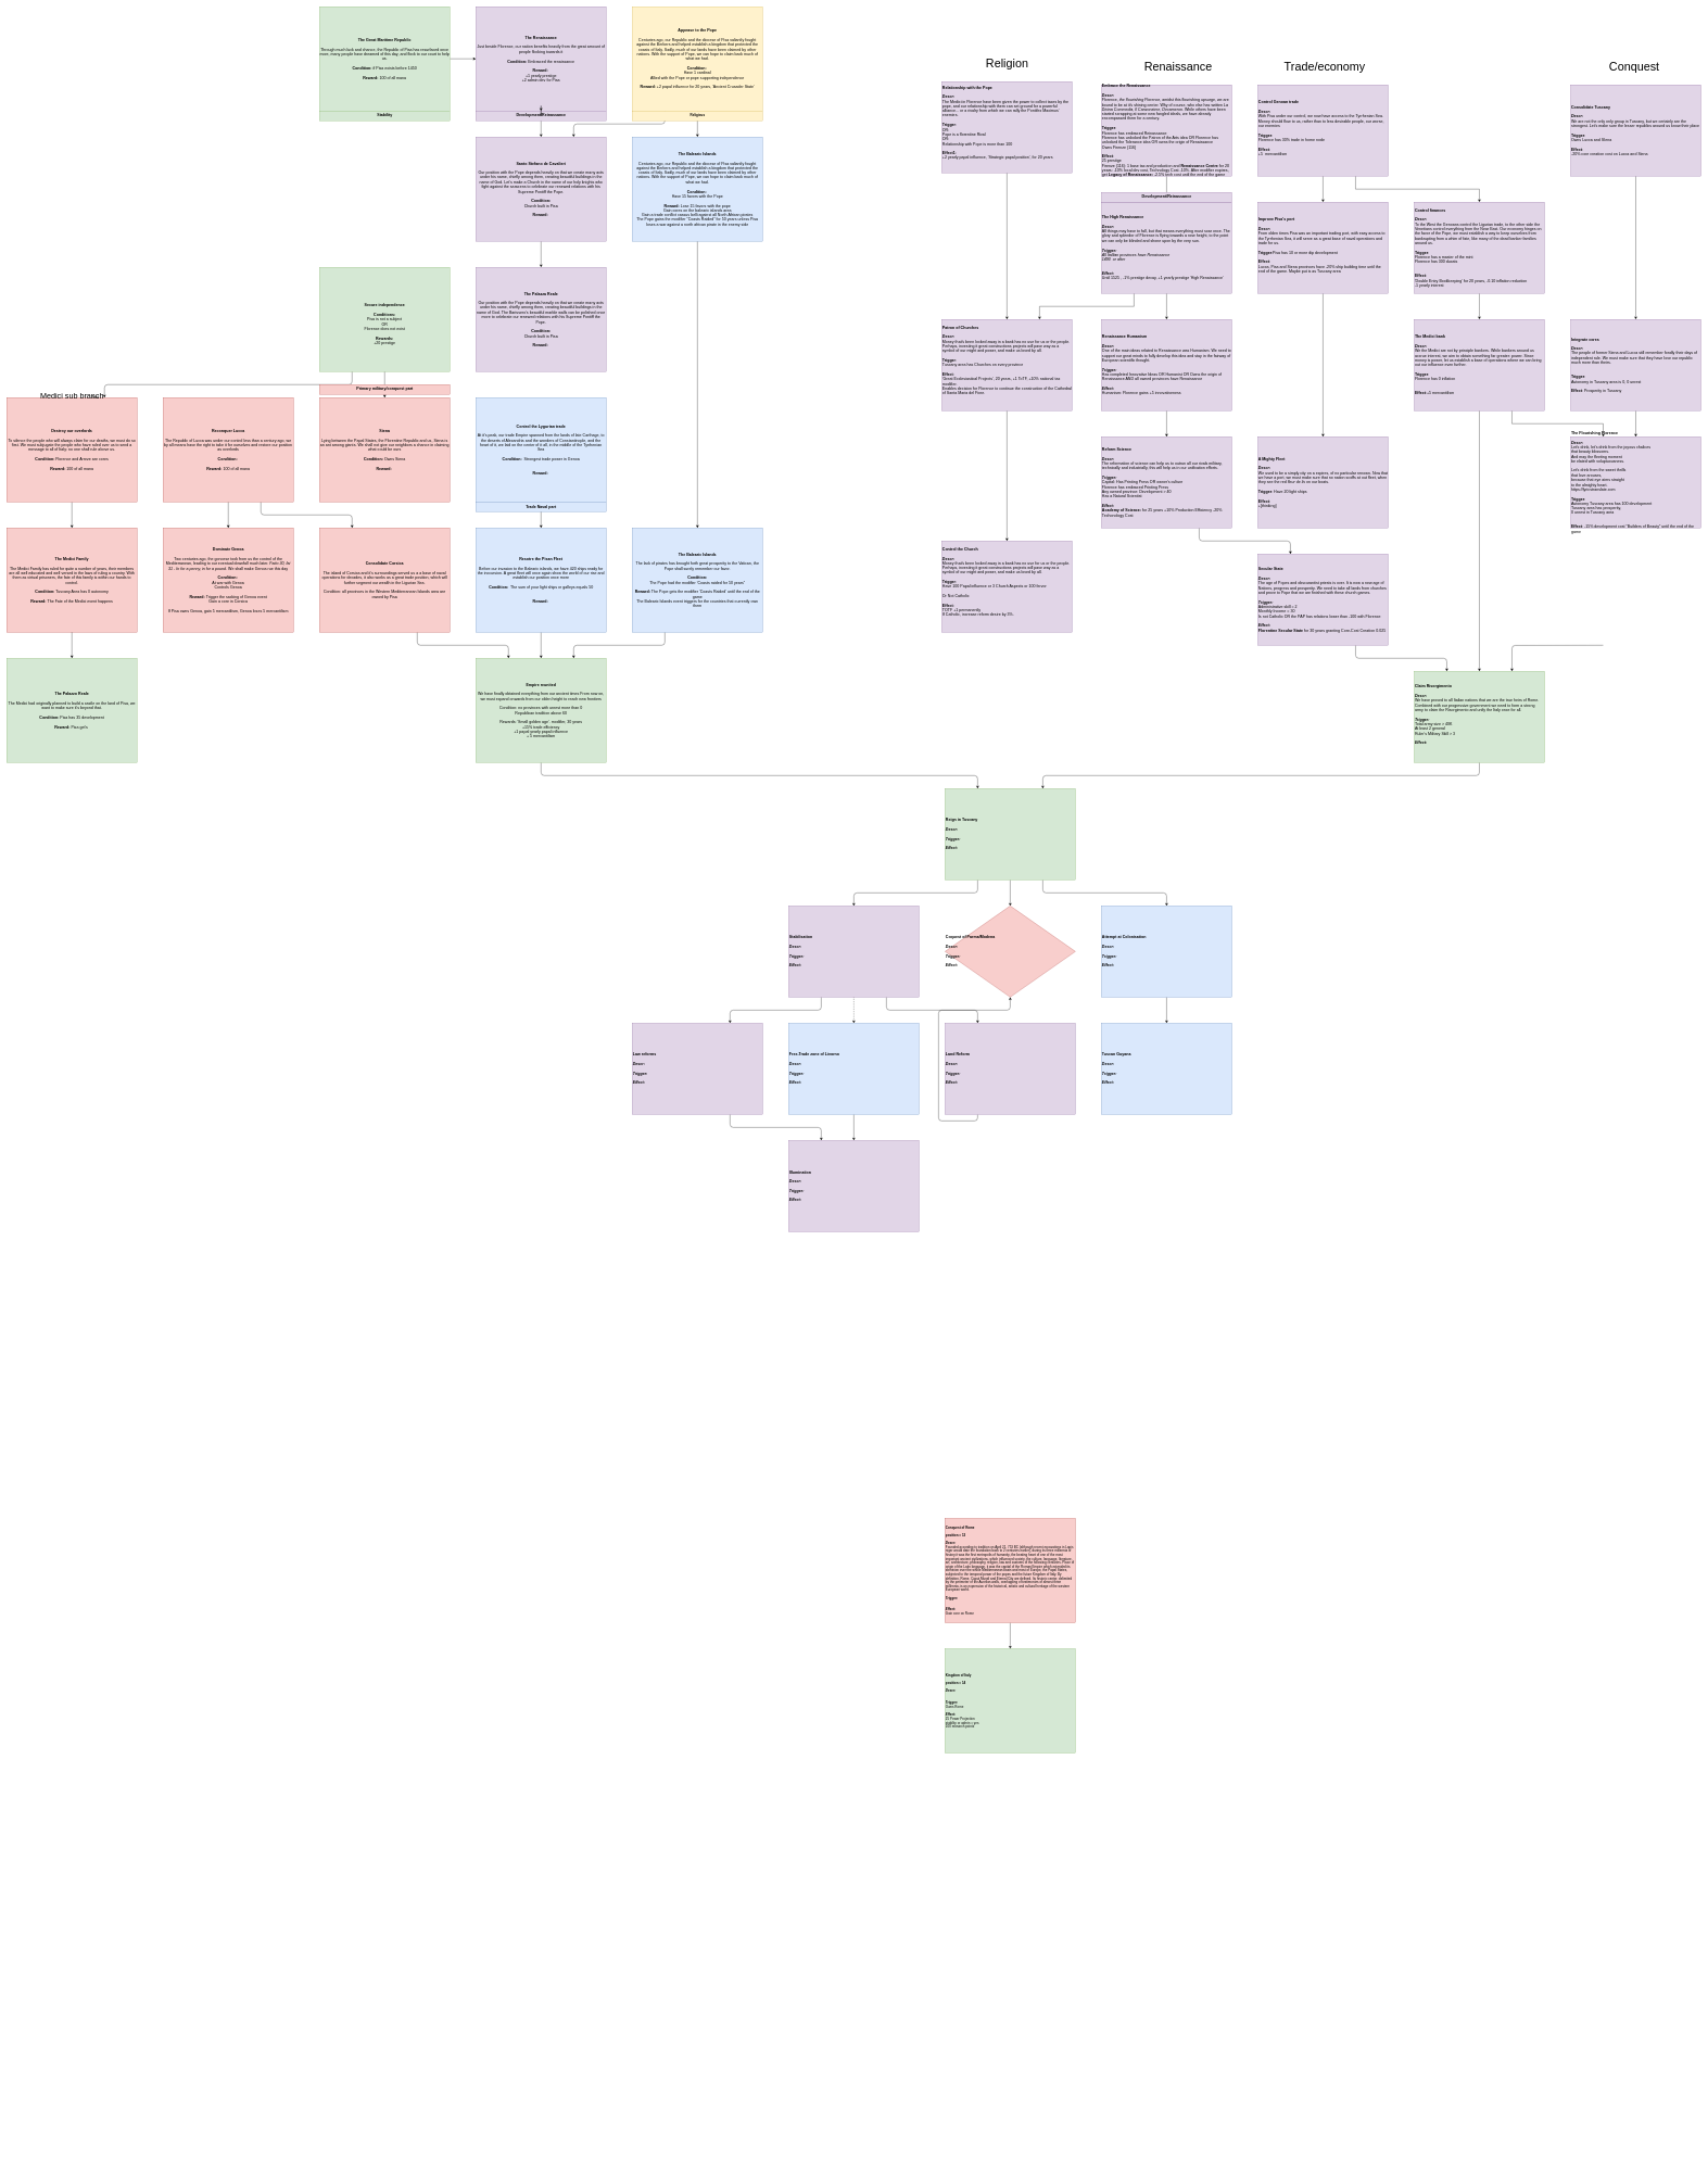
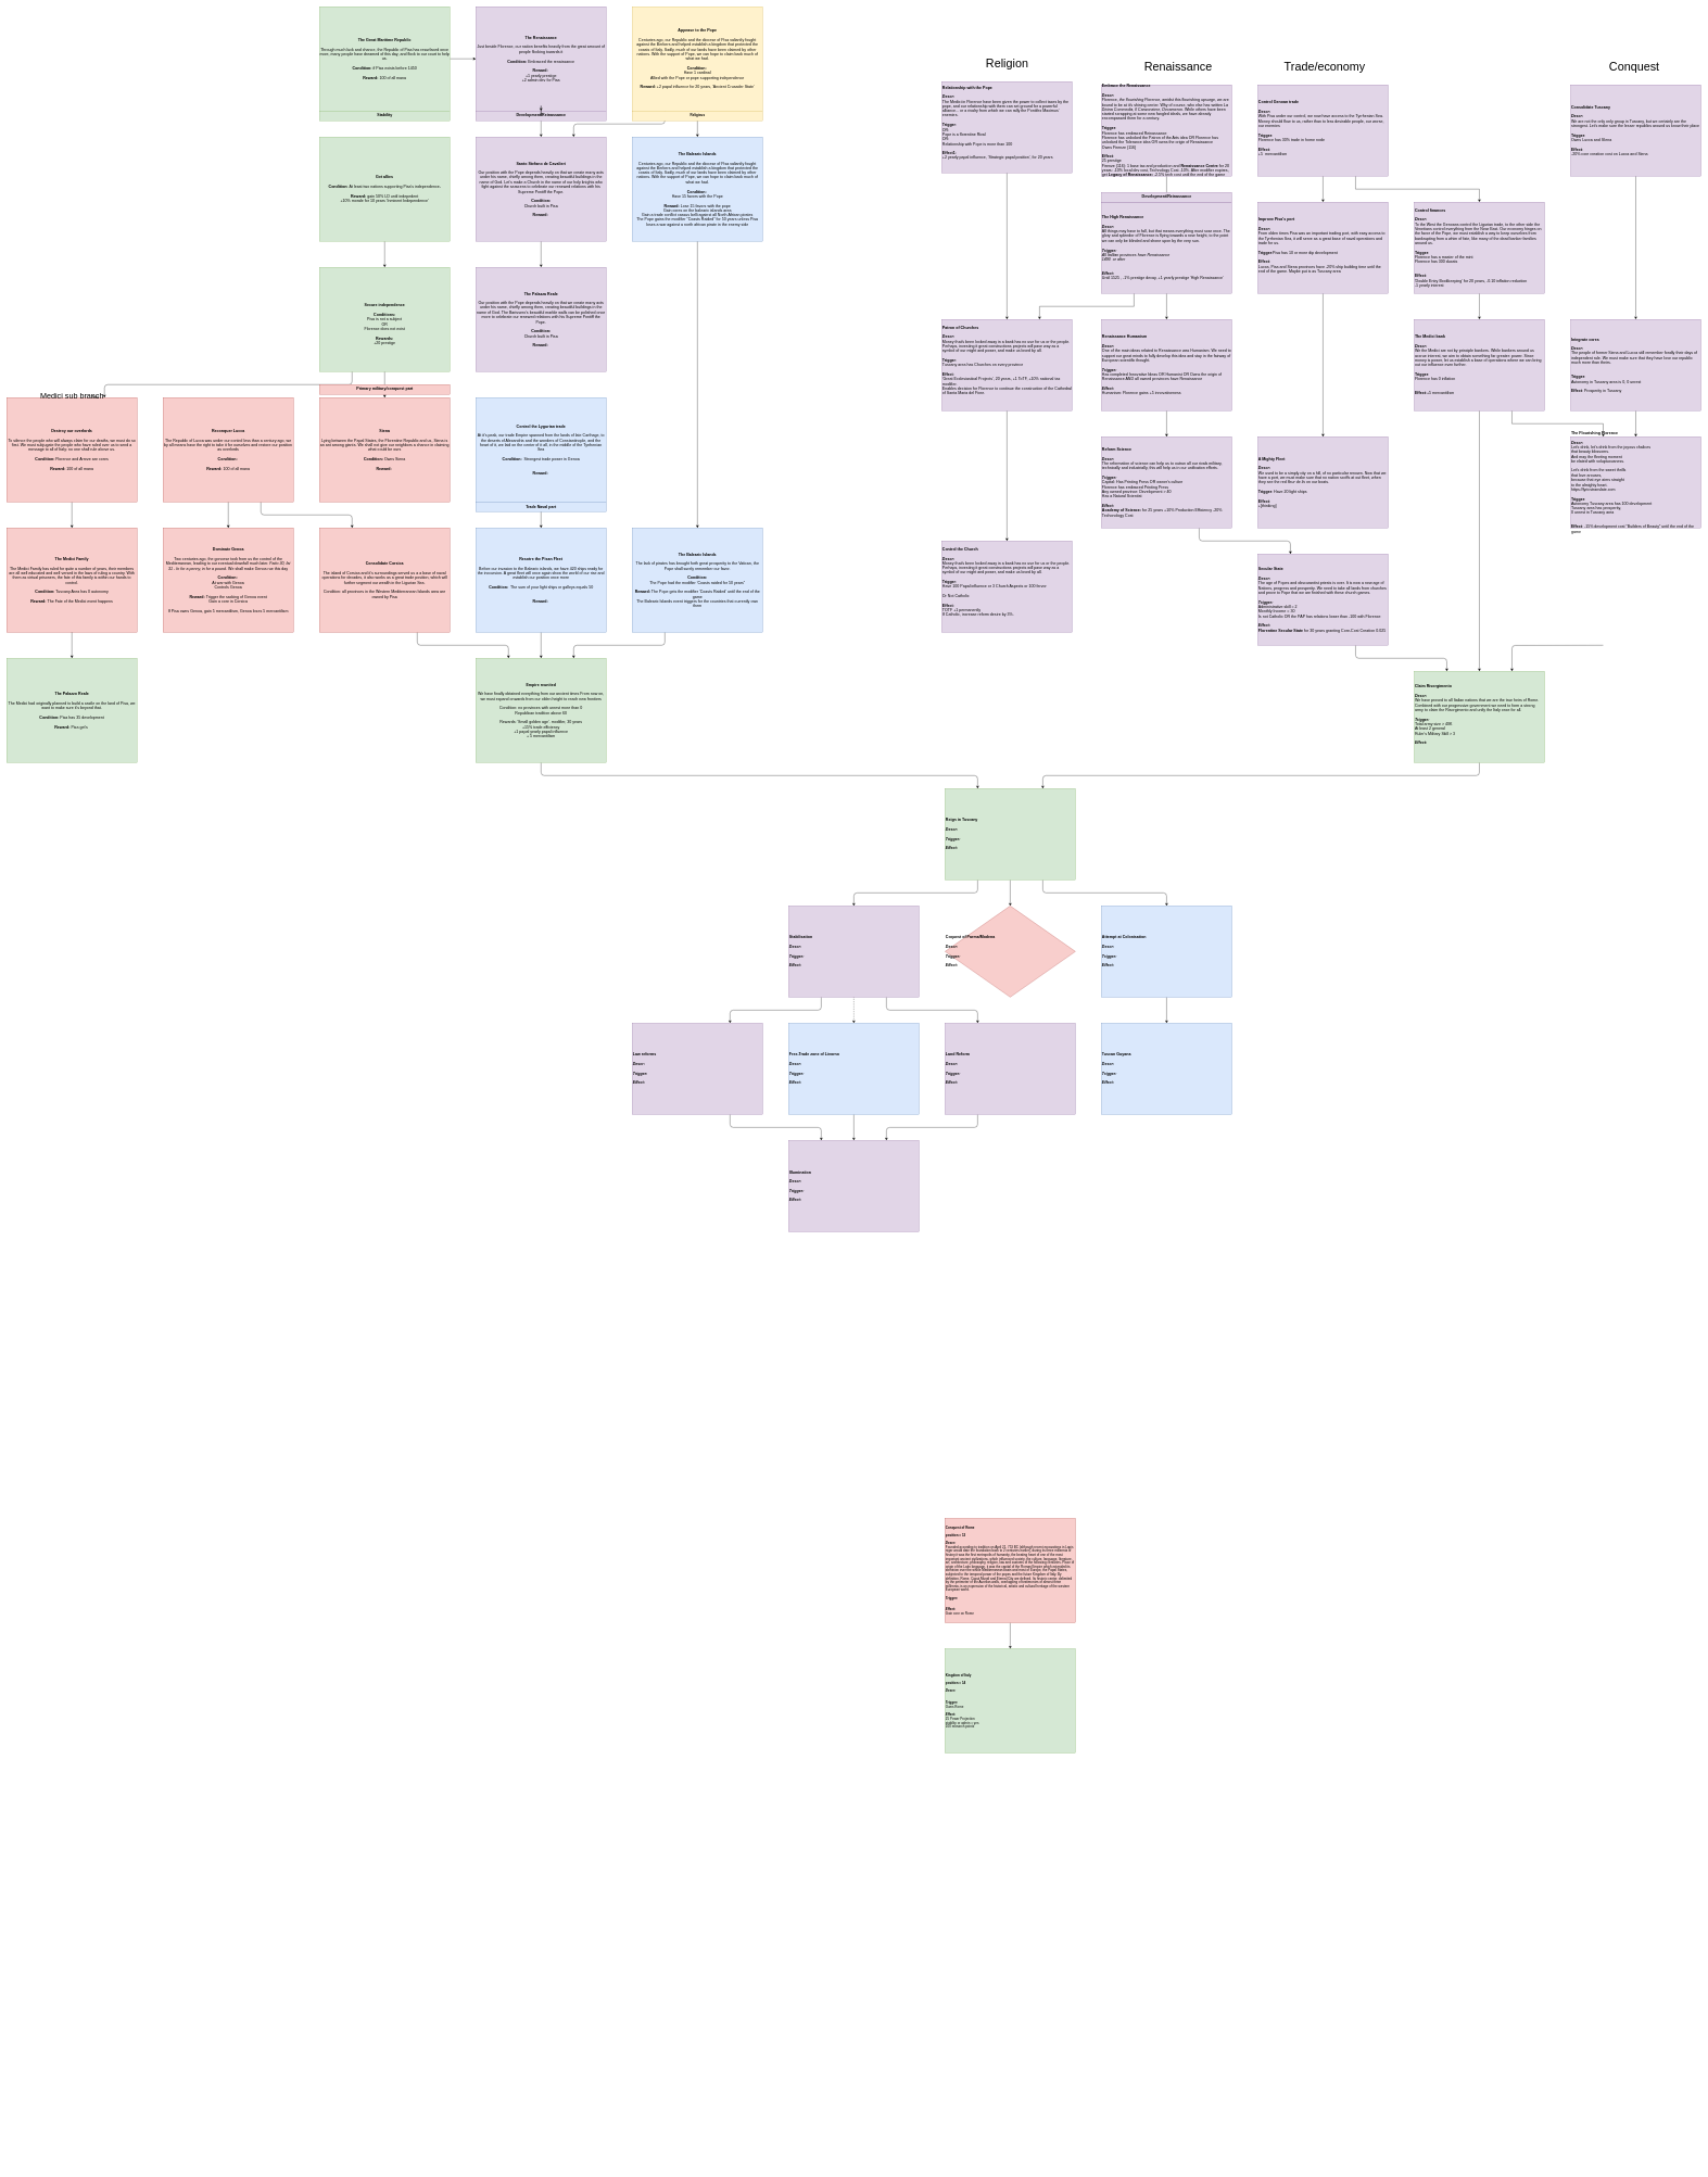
+ <mxCell id="51" value="&lt;b&gt;Get allies&lt;br&gt;&lt;br&gt;Condition: &lt;/b&gt;At least two nations supporting Pisa's independence&lt;b&gt;.&lt;br&gt;&lt;br&gt;Reward: &lt;/b&gt;gain 50% LD until indepedent&lt;br&gt;+10% morale for 10 years 'Inminent Independence'" style="rounded=0;whiteSpace=wrap;html=1;fillColor=#d5e8d4;strokeColor=#82b366;" parent="1" vertex="1"><mxGeometry x="980" y="420" width="400" height="320" as="geometry" /></mxCell>
+ <mxCell id="50" value="" style="edgeStyle=orthogonalEdgeStyle;rounded=1;orthogonalLoop=1;jettySize=auto;html=1;" parent="1" source="51" target="55" edge="1"><mxGeometry relative="1" as="geometry" /></mxCell>
- <mxCell id="117" value="&lt;div style=&quot;font-size: 12px&quot;&gt;&lt;b&gt;A Mighty Fleet&lt;/b&gt;&lt;/div&gt;&lt;div style=&quot;font-size: 12px&quot;&gt;&lt;b&gt;&lt;br&gt;&lt;/b&gt;&lt;/div&gt;&lt;div style=&quot;font-size: 12px&quot;&gt;&lt;b style=&quot;font-size: 12px&quot;&gt;&lt;i style=&quot;font-size: 12px&quot;&gt;Descr:&amp;nbsp;&lt;/i&gt;&lt;/b&gt;&lt;/div&gt;&lt;div style=&quot;font-size: 12px&quot;&gt;We used to be a simply city on a expires, of no particular renown. Now that we have a port, we must make sure that no nation scoffs at out fleet, when they see the red &lt;i&gt;fleur de lis&lt;/i&gt; on our boats.&amp;nbsp;&lt;/div&gt;&lt;div style=&quot;font-size: 12px&quot;&gt;&lt;br&gt;&lt;/div&gt;&lt;div style=&quot;font-size: 12px&quot;&gt;&lt;span style=&quot;font-size: 12px&quot;&gt;&lt;b&gt;Trigger&lt;/b&gt;: Have 20 light ships&lt;/span&gt;&lt;/div&gt;&lt;div style=&quot;font-size: 12px&quot;&gt;&lt;span style=&quot;font-size: 12px&quot;&gt;&lt;br&gt;&lt;/span&gt;&lt;/div&gt;&lt;font style=&quot;font-size: 12px&quot;&gt;&lt;b&gt;Effect&lt;/b&gt;:&lt;br&gt;+[thinking]&lt;br&gt;&lt;/font&gt;" style="rounded=0;whiteSpace=wrap;html=1;align=left;fontSize=12;fillColor=#e1d5e7;strokeColor=#9673a6;" vertex="1" parent="1"><mxGeometry x="3860" y="1340" width="400" height="280" as="geometry" /></mxCell>
+ <mxCell id="117" value="&lt;div style=&quot;font-size: 12px&quot;&gt;&lt;b&gt;A Mighty Fleet&lt;/b&gt;&lt;/div&gt;&lt;div style=&quot;font-size: 12px&quot;&gt;&lt;b&gt;&lt;br&gt;&lt;/b&gt;&lt;/div&gt;&lt;div style=&quot;font-size: 12px&quot;&gt;&lt;b style=&quot;font-size: 12px&quot;&gt;&lt;i style=&quot;font-size: 12px&quot;&gt;Descr:&amp;nbsp;&lt;/i&gt;&lt;/b&gt;&lt;/div&gt;&lt;div style=&quot;font-size: 12px&quot;&gt;We used to be a simply city on a hill, of no particular renown. Now that we have a port, we must make sure that no nation scoffs at out fleet, when they see the red &lt;i&gt;fleur de lis&lt;/i&gt; on our boats.&amp;nbsp;&lt;/div&gt;&lt;div style=&quot;font-size: 12px&quot;&gt;&lt;br&gt;&lt;/div&gt;&lt;div style=&quot;font-size: 12px&quot;&gt;&lt;span style=&quot;font-size: 12px&quot;&gt;&lt;b&gt;Trigger&lt;/b&gt;: Have 20 light ships&lt;/span&gt;&lt;/div&gt;&lt;div style=&quot;font-size: 12px&quot;&gt;&lt;span style=&quot;font-size: 12px&quot;&gt;&lt;br&gt;&lt;/span&gt;&lt;/div&gt;&lt;font style=&quot;font-size: 12px&quot;&gt;&lt;b&gt;Effect&lt;/b&gt;:&lt;br&gt;+[thinking]&lt;br&gt;&lt;/font&gt;" style="rounded=0;whiteSpace=wrap;html=1;align=left;fontSize=12;fillColor=#e1d5e7;strokeColor=#9673a6;" vertex="1" parent="1"><mxGeometry x="3860" y="1340" width="400" height="280" as="geometry" /></mxCell>
- <mxCell id="39" style="edgeStyle=orthogonalEdgeStyle;rounded=1;orthogonalLoop=1;jettySize=auto;html=1;exitX=0.25;exitY=1;exitDx=0;exitDy=0;fontSize=12;align=left;" parent="1" source="40" target="41" edge="1"><mxGeometry relative="1" as="geometry" /></mxCell>
+ <mxCell id="39" style="edgeStyle=orthogonalEdgeStyle;rounded=1;orthogonalLoop=1;jettySize=auto;html=1;exitX=0.25;exitY=1;exitDx=0;exitDy=0;entryX=0.75;entryY=0;entryDx=0;entryDy=0;fontSize=12;align=left;" parent="1" source="40" target="36" edge="1"><mxGeometry relative="1" as="geometry" /></mxCell>
